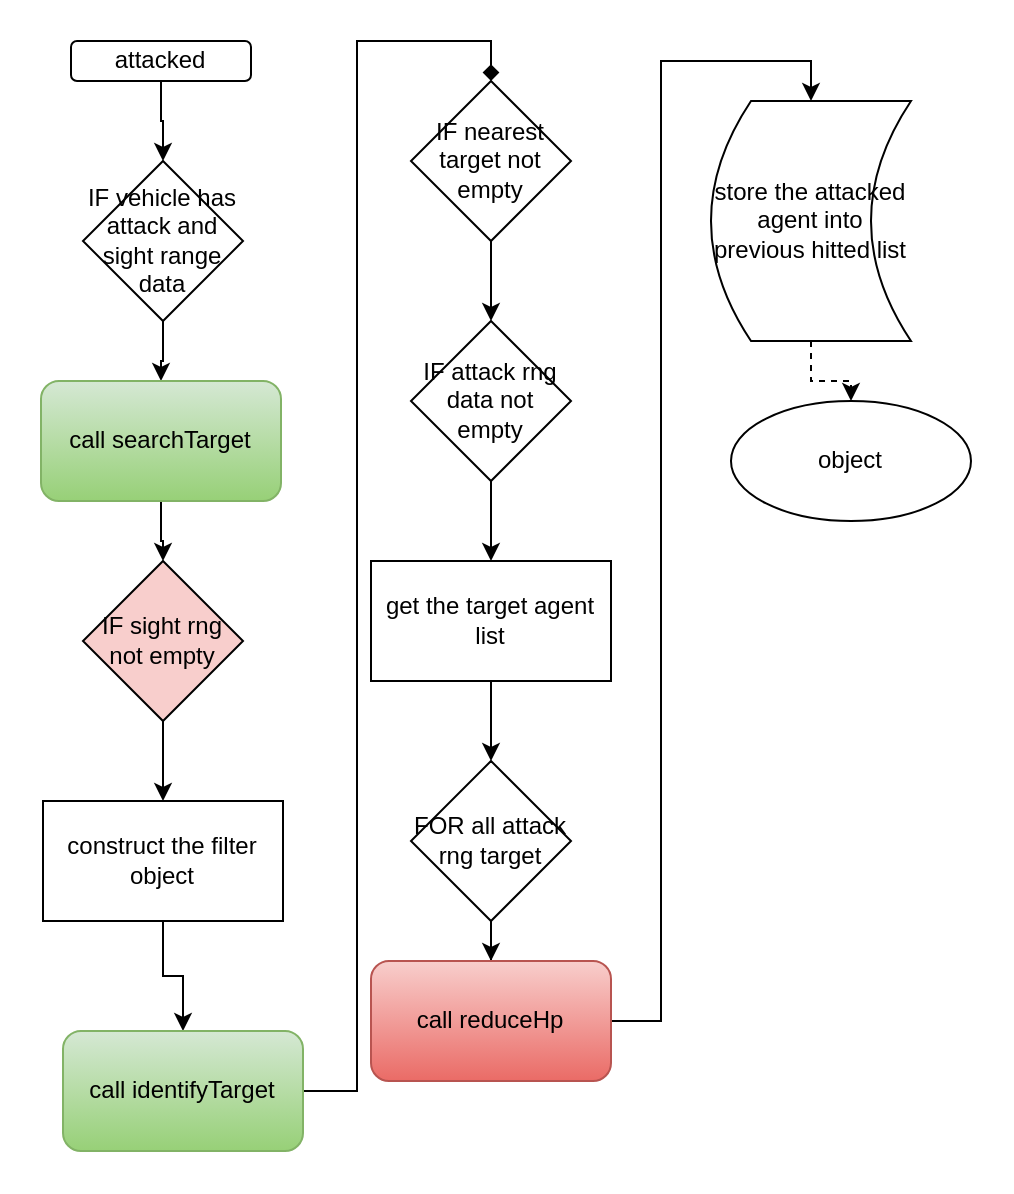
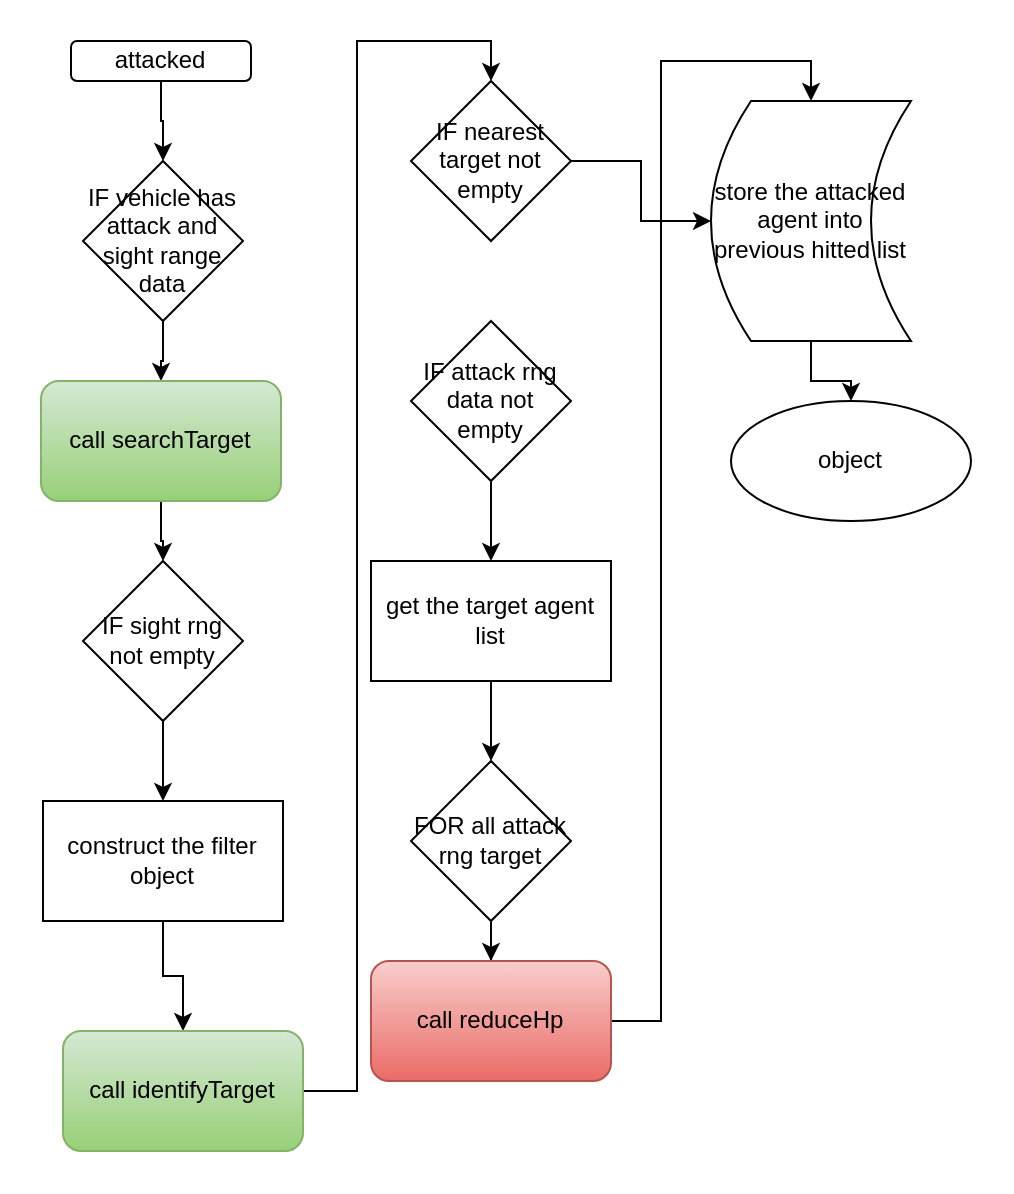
- <mxCell id="12" style="edgeStyle=orthogonalEdgeStyle;rounded=0;orthogonalLoop=1;jettySize=auto;html=1;entryX=0.5;entryY=0;entryDx=0;entryDy=0;endArrow=diamond;" edge="1" parent="1" source="13" target="15"><mxGeometry relative="1" as="geometry" /></mxCell>
+ <mxCell id="12" style="edgeStyle=orthogonalEdgeStyle;rounded=0;orthogonalLoop=1;jettySize=auto;html=1;entryX=0.5;entryY=0;entryDx=0;entryDy=0;" edge="1" parent="1" source="13" target="15"><mxGeometry relative="1" as="geometry" /></mxCell>
- <mxCell id="14" value="" style="edgeStyle=orthogonalEdgeStyle;rounded=0;orthogonalLoop=1;jettySize=auto;html=1;" edge="1" parent="1" source="15" target="17"><mxGeometry relative="1" as="geometry" /></mxCell>
+ <mxCell id="14" value="" style="edgeStyle=orthogonalEdgeStyle;rounded=0;orthogonalLoop=1;jettySize=auto;html=1;" edge="1" parent="1" source="15" target="25"><mxGeometry relative="1" as="geometry" /></mxCell>
- <mxCell id="24" value="" style="edgeStyle=orthogonalEdgeStyle;rounded=0;orthogonalLoop=1;jettySize=auto;html=1;dashed=1;" edge="1" parent="1" source="25" target="26"><mxGeometry relative="1" as="geometry" /></mxCell>
+ <mxCell id="24" value="" style="edgeStyle=orthogonalEdgeStyle;rounded=0;orthogonalLoop=1;jettySize=auto;html=1;" edge="1" parent="1" source="25" target="26"><mxGeometry relative="1" as="geometry" /></mxCell>
- <mxCell id="9" value="IF sight rng not empty" style="rhombus;whiteSpace=wrap;html=1;fillColor=#f8cecc;" vertex="1" parent="1"><mxGeometry x="41" y="280" width="80" height="80" as="geometry" /></mxCell>
+ <mxCell id="9" value="IF sight rng not empty" style="rhombus;whiteSpace=wrap;html=1;" vertex="1" parent="1"><mxGeometry x="41" y="280" width="80" height="80" as="geometry" /></mxCell>
